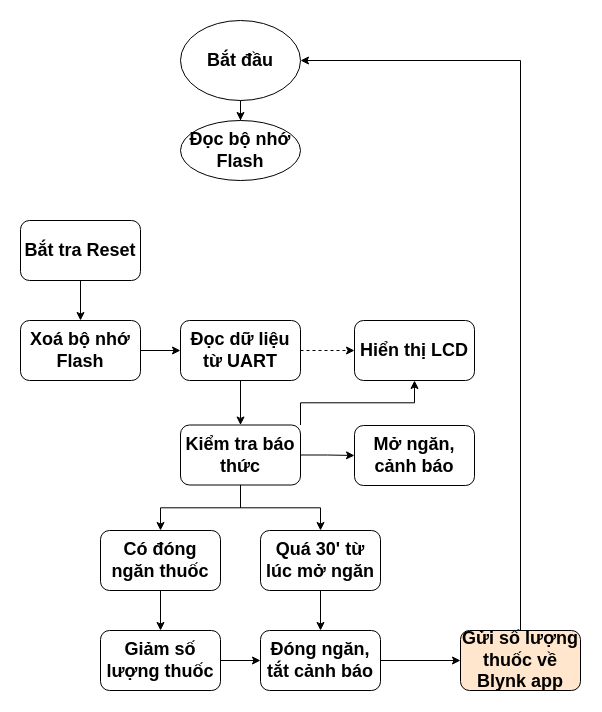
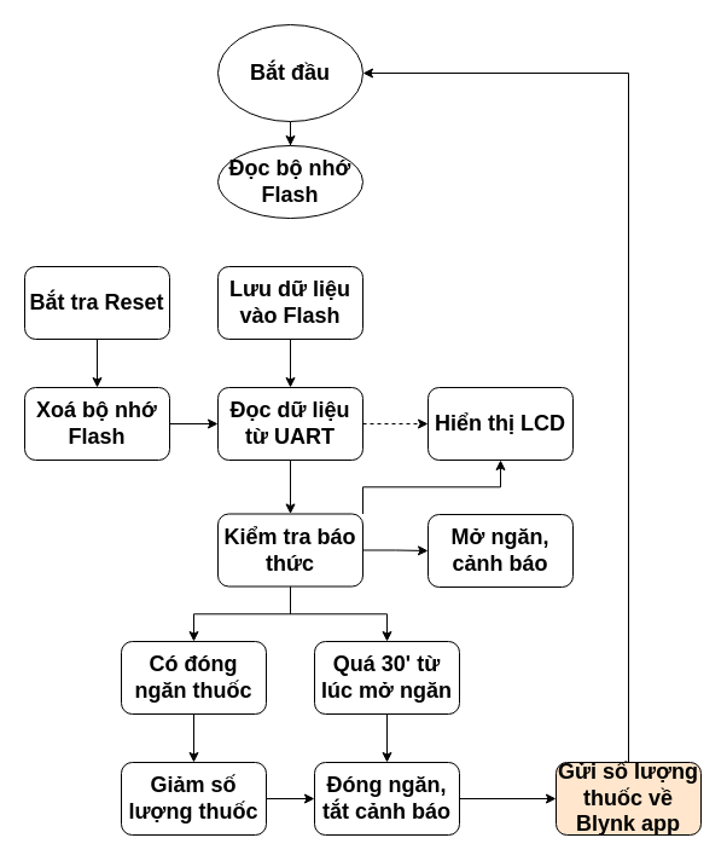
+ <mxCell id="8" value="&lt;h2&gt;Lưu dữ liệu vào Flash&lt;/h2&gt;" style="rounded=1;whiteSpace=wrap;html=1;" vertex="1" parent="1"><mxGeometry x="180" y="220" width="120" height="60" as="geometry" /></mxCell>
+ <mxCell id="7" style="edgeStyle=orthogonalEdgeStyle;rounded=0;orthogonalLoop=1;jettySize=auto;html=1;exitX=0.5;exitY=1;exitDx=0;exitDy=0;entryX=0.5;entryY=0;entryDx=0;entryDy=0;" edge="1" parent="1" source="8" target="11"><mxGeometry relative="1" as="geometry" /></mxCell>
